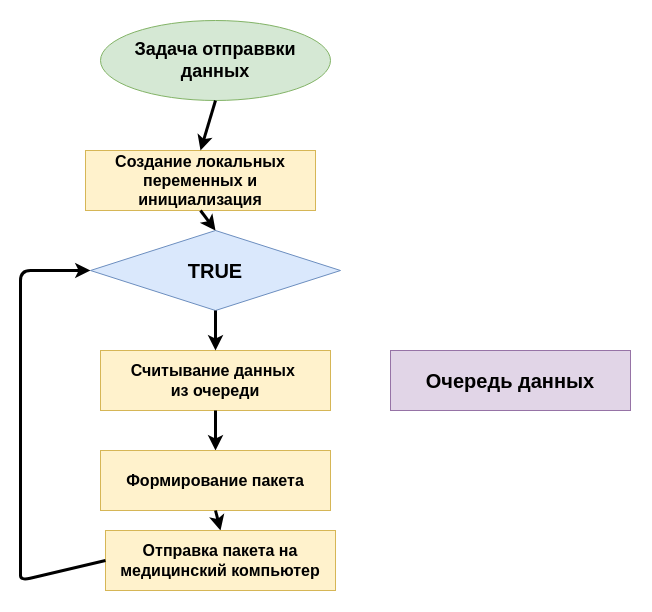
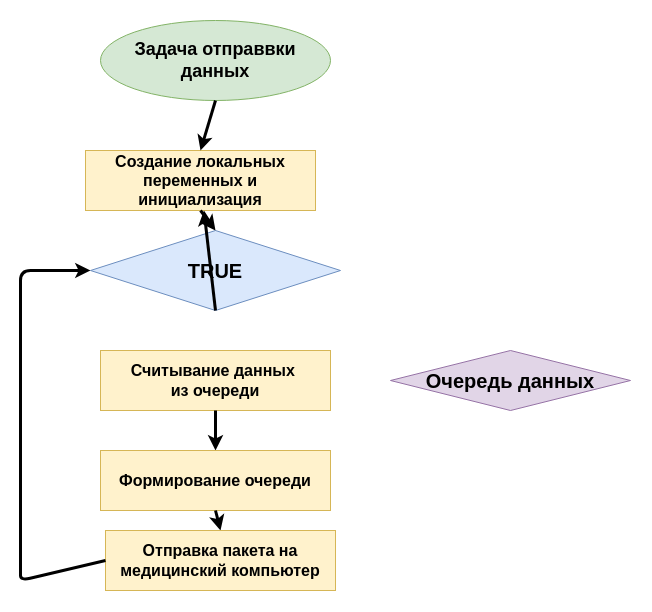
- <mxCell id="11" value="" style="endArrow=classic;html=1;exitX=0.5;exitY=1;exitDx=0;exitDy=0;entryX=0.5;entryY=0;entryDx=0;entryDy=0;strokeWidth=3;" edge="1" parent="1" source="10" target="5"><mxGeometry width="50" height="50" relative="1" as="geometry"><mxPoint x="235" y="100" as="sourcePoint" /><mxPoint x="215" y="340" as="targetPoint" /></mxGeometry></mxCell>
+ <mxCell id="11" value="" style="endArrow=classic;html=1;exitX=0.5;exitY=1;exitDx=0;exitDy=0;strokeWidth=3;" edge="1" parent="1" source="10" target="3"><mxGeometry width="50" height="50" relative="1" as="geometry"><mxPoint x="235" y="100" as="sourcePoint" /><mxPoint x="215" y="340" as="targetPoint" /></mxGeometry></mxCell>
- <mxCell id="14" value="&lt;font style=&quot;font-size: 20px&quot;&gt;&lt;b&gt;Очередь данных&lt;/b&gt;&lt;/font&gt;" style="rounded=0;whiteSpace=wrap;html=1;fillColor=#e1d5e7;strokeColor=#9673a6;" vertex="1" parent="1"><mxGeometry x="390" y="350" width="240" height="60" as="geometry" /></mxCell>
+ <mxCell id="14" value="&lt;font style=&quot;font-size: 20px&quot;&gt;&lt;b&gt;Очередь данных&lt;/b&gt;&lt;/font&gt;" style="rhombus;whiteSpace=wrap;html=1;fillColor=#e1d5e7;strokeColor=#9673a6;" vertex="1" parent="1"><mxGeometry x="390" y="350" width="240" height="60" as="geometry" /></mxCell>
- <mxCell id="7" value="&lt;font style=&quot;font-size: 16px&quot;&gt;&lt;b&gt;Формирование пакета&lt;br&gt;&lt;/b&gt;&lt;/font&gt;" style="rounded=0;whiteSpace=wrap;html=1;fillColor=#fff2cc;strokeColor=#d6b656;" vertex="1" parent="1"><mxGeometry x="100" y="450" width="230" height="60" as="geometry" /></mxCell>
+ <mxCell id="7" value="&lt;font style=&quot;font-size: 16px&quot;&gt;&lt;b&gt;Формирование очереди&lt;br&gt;&lt;/b&gt;&lt;/font&gt;" style="rounded=0;whiteSpace=wrap;html=1;fillColor=#fff2cc;strokeColor=#d6b656;" vertex="1" parent="1"><mxGeometry x="100" y="450" width="230" height="60" as="geometry" /></mxCell>
